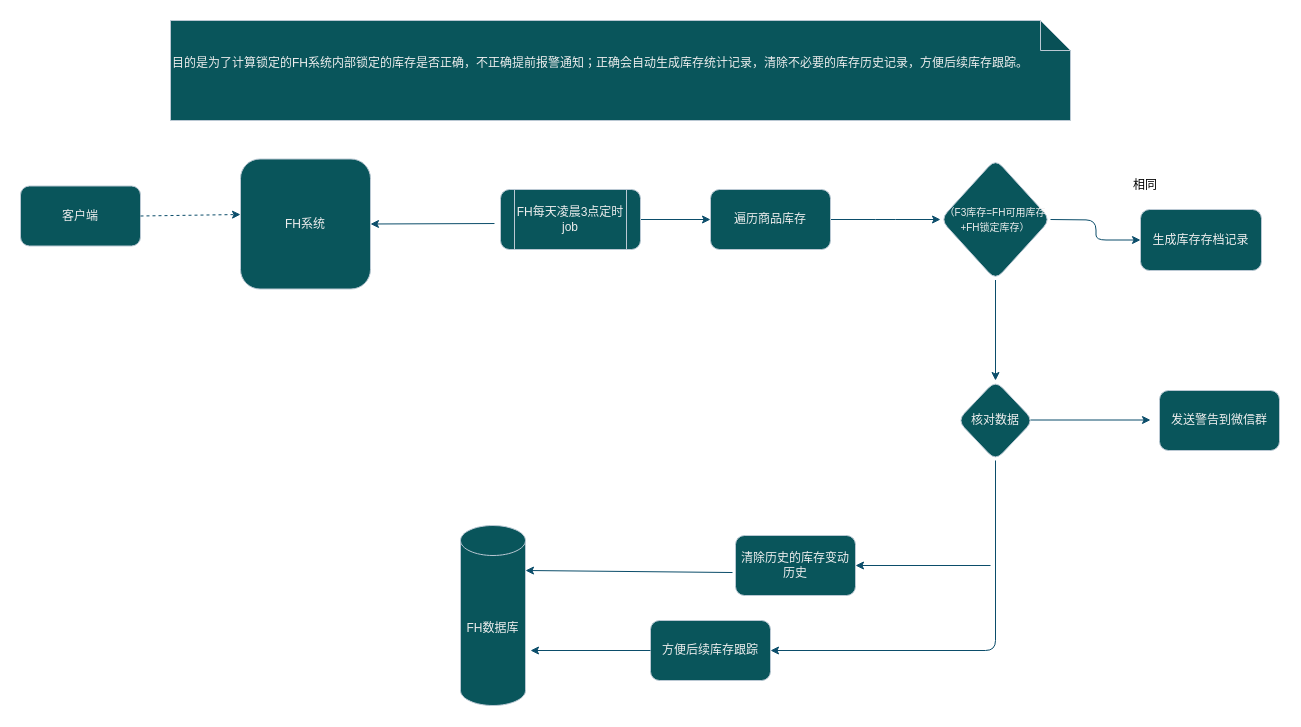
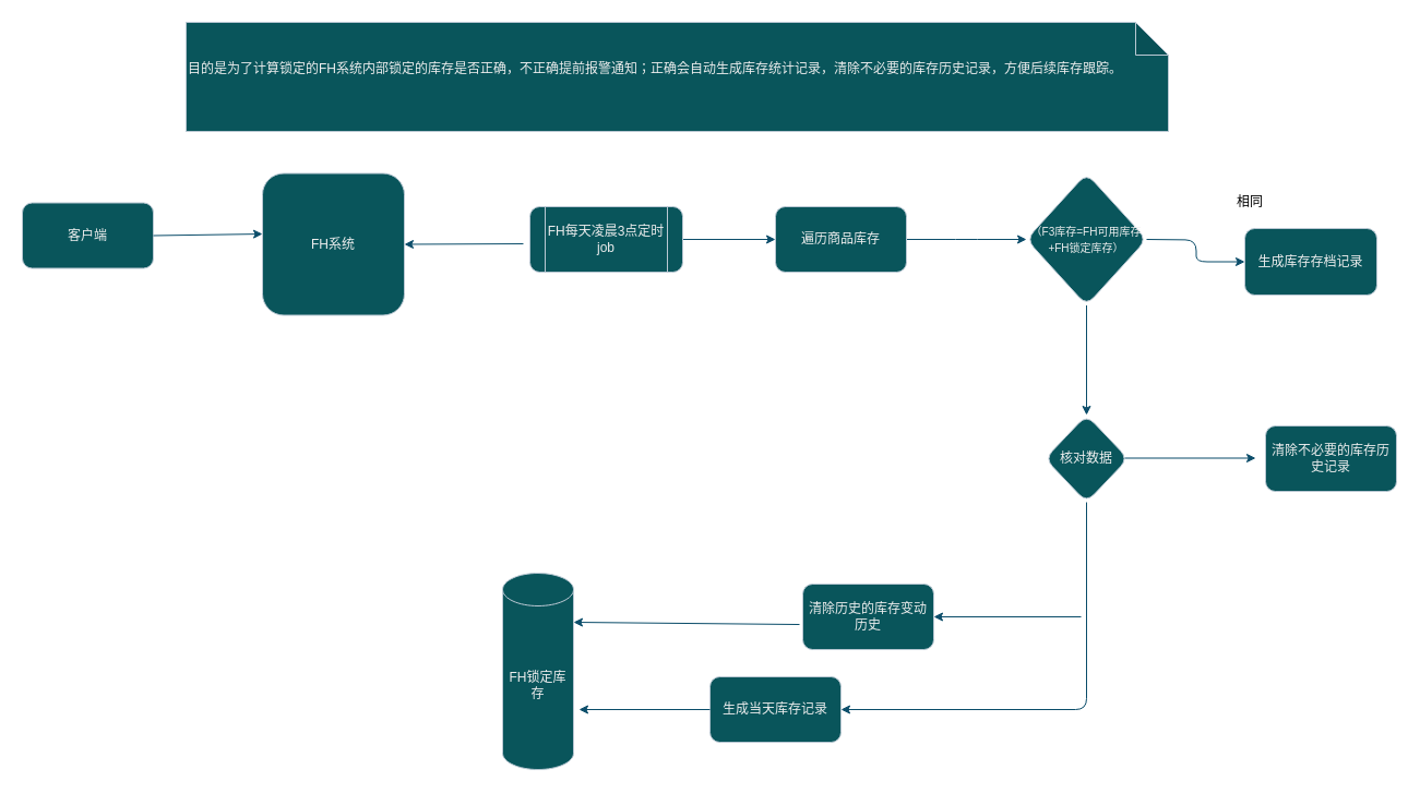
- <mxCell id="8" value="" style="endArrow=classic;html=1;rounded=1;exitX=1;exitY=0.5;exitDx=0;exitDy=0;entryX=0;entryY=0.427;entryDx=0;entryDy=0;entryPerimeter=0;labelBackgroundColor=none;strokeColor=#0B4D6A;fontColor=default;dashed=1;" parent="1" source="7" target="2" edge="1"><mxGeometry width="50" height="50" relative="1" as="geometry"><mxPoint x="550" y="405.5" as="sourcePoint" /><mxPoint x="600" y="355.5" as="targetPoint" /></mxGeometry></mxCell>
+ <mxCell id="8" value="" style="endArrow=classic;html=1;rounded=1;exitX=1;exitY=0.5;exitDx=0;exitDy=0;entryX=0;entryY=0.427;entryDx=0;entryDy=0;entryPerimeter=0;labelBackgroundColor=none;strokeColor=#0B4D6A;fontColor=default;" parent="1" source="7" target="2" edge="1"><mxGeometry width="50" height="50" relative="1" as="geometry"><mxPoint x="550" y="405.5" as="sourcePoint" /><mxPoint x="600" y="355.5" as="targetPoint" /></mxGeometry></mxCell>
- <mxCell id="5" value="FH每天凌晨3点定时job" style="shape=process;whiteSpace=wrap;html=1;backgroundOutline=1;labelBackgroundColor=none;fillColor=#09555B;strokeColor=#BAC8D3;fontColor=#EEEEEE;rounded=1;" parent="1" vertex="1"><mxGeometry x="500" y="189" width="140" height="60" as="geometry" /></mxCell>
+ <mxCell id="5" value="FH每天凌晨3点定时job" style="shape=process;whiteSpace=wrap;html=1;backgroundOutline=1;labelBackgroundColor=none;fillColor=#09555B;strokeColor=#BAC8D3;fontColor=#EEEEEE;rounded=1;" parent="1" vertex="1"><mxGeometry x="485" y="189" width="140" height="60" as="geometry" /></mxCell>
- <mxCell id="11" value="发送警告到微信群" style="rounded=1;whiteSpace=wrap;html=1;labelBackgroundColor=none;fillColor=#09555B;strokeColor=#BAC8D3;fontColor=#EEEEEE;" parent="1" vertex="1"><mxGeometry x="1159" y="390" width="120" height="60" as="geometry" /></mxCell>
+ <mxCell id="11" value="清除不必要的库存历史记录" style="rounded=1;whiteSpace=wrap;html=1;labelBackgroundColor=none;fillColor=#09555B;strokeColor=#BAC8D3;fontColor=#EEEEEE;" parent="1" vertex="1"><mxGeometry x="1159" y="390" width="120" height="60" as="geometry" /></mxCell>
- <mxCell id="3" value="FH数据库" style="shape=cylinder3;whiteSpace=wrap;html=1;boundedLbl=1;backgroundOutline=1;size=15;labelBackgroundColor=none;fillColor=#09555B;strokeColor=#BAC8D3;fontColor=#EEEEEE;rounded=1;" parent="1" vertex="1"><mxGeometry x="460" y="525" width="65" height="180" as="geometry" /></mxCell>
+ <mxCell id="3" value="FH锁定库存" style="shape=cylinder3;whiteSpace=wrap;html=1;boundedLbl=1;backgroundOutline=1;size=15;labelBackgroundColor=none;fillColor=#09555B;strokeColor=#BAC8D3;fontColor=#EEEEEE;rounded=1;" parent="1" vertex="1"><mxGeometry x="460" y="525" width="65" height="180" as="geometry" /></mxCell>
- <mxCell id="12" value="方便后续库存跟踪" style="rounded=1;whiteSpace=wrap;html=1;labelBackgroundColor=none;fillColor=#09555B;strokeColor=#BAC8D3;fontColor=#EEEEEE;" parent="1" vertex="1"><mxGeometry x="650" y="620" width="120" height="60" as="geometry" /></mxCell>
+ <mxCell id="12" value="生成当天库存记录" style="rounded=1;whiteSpace=wrap;html=1;labelBackgroundColor=none;fillColor=#09555B;strokeColor=#BAC8D3;fontColor=#EEEEEE;" parent="1" vertex="1"><mxGeometry x="650" y="620" width="120" height="60" as="geometry" /></mxCell>
